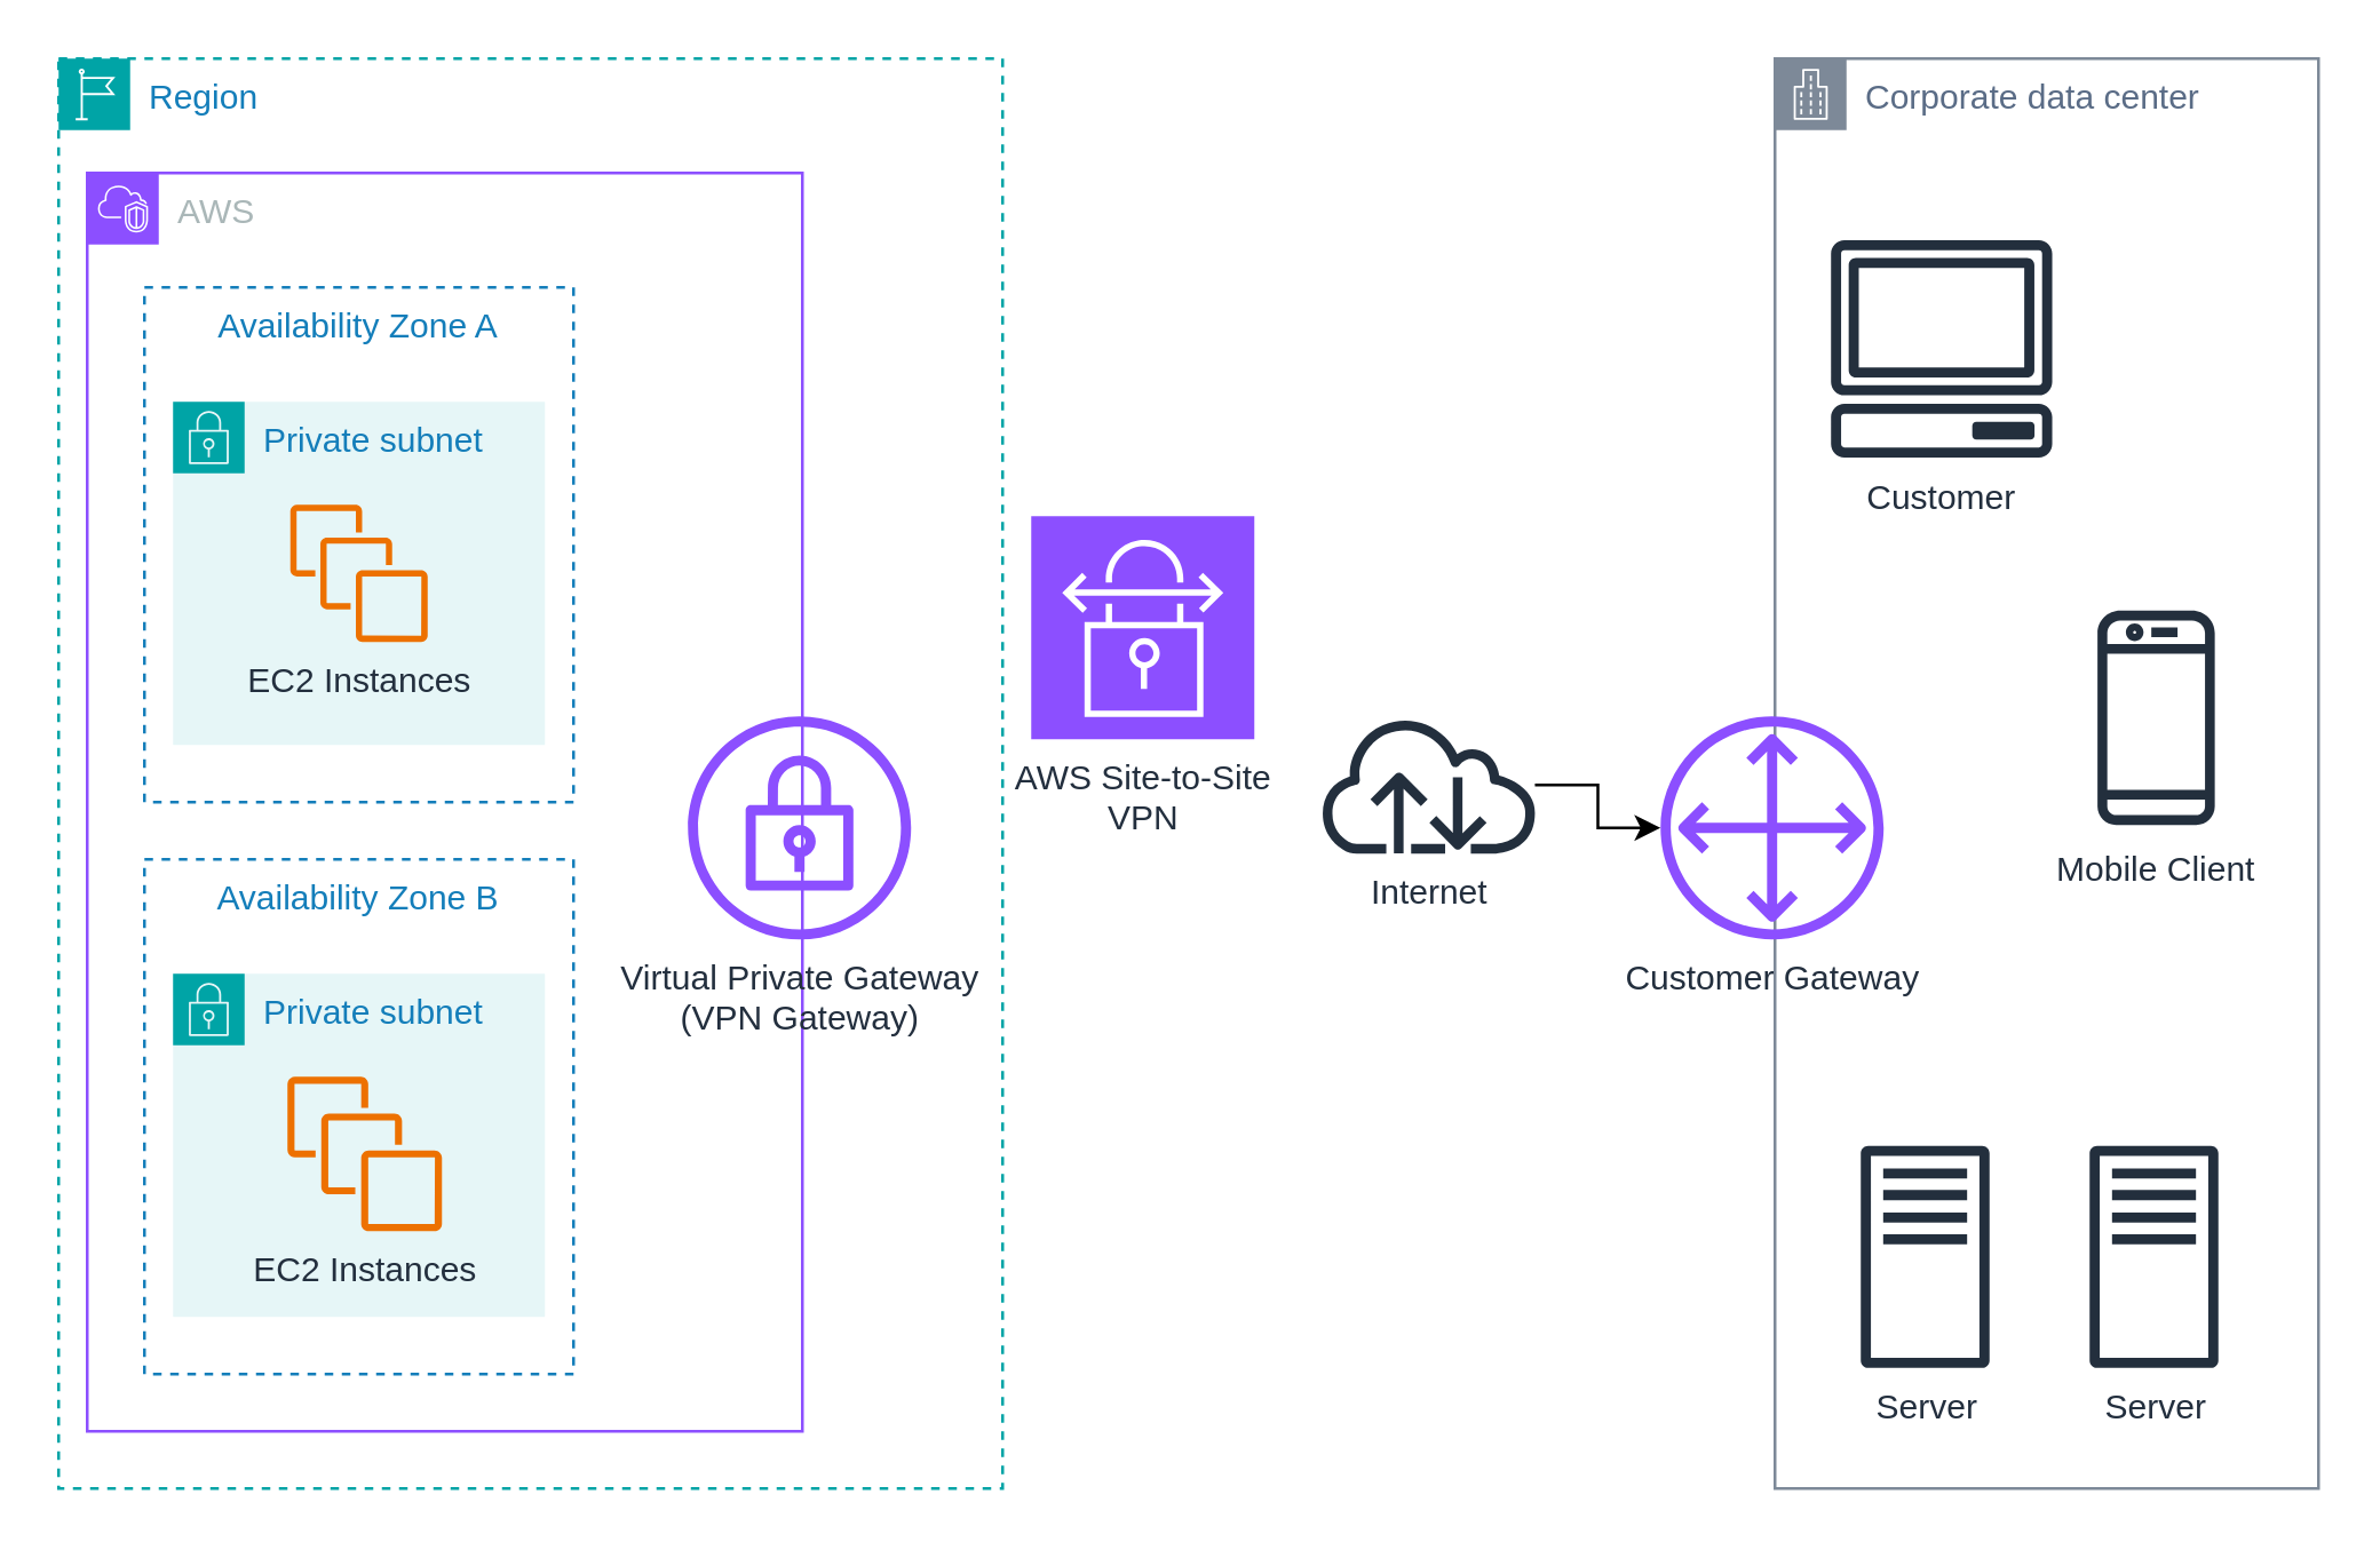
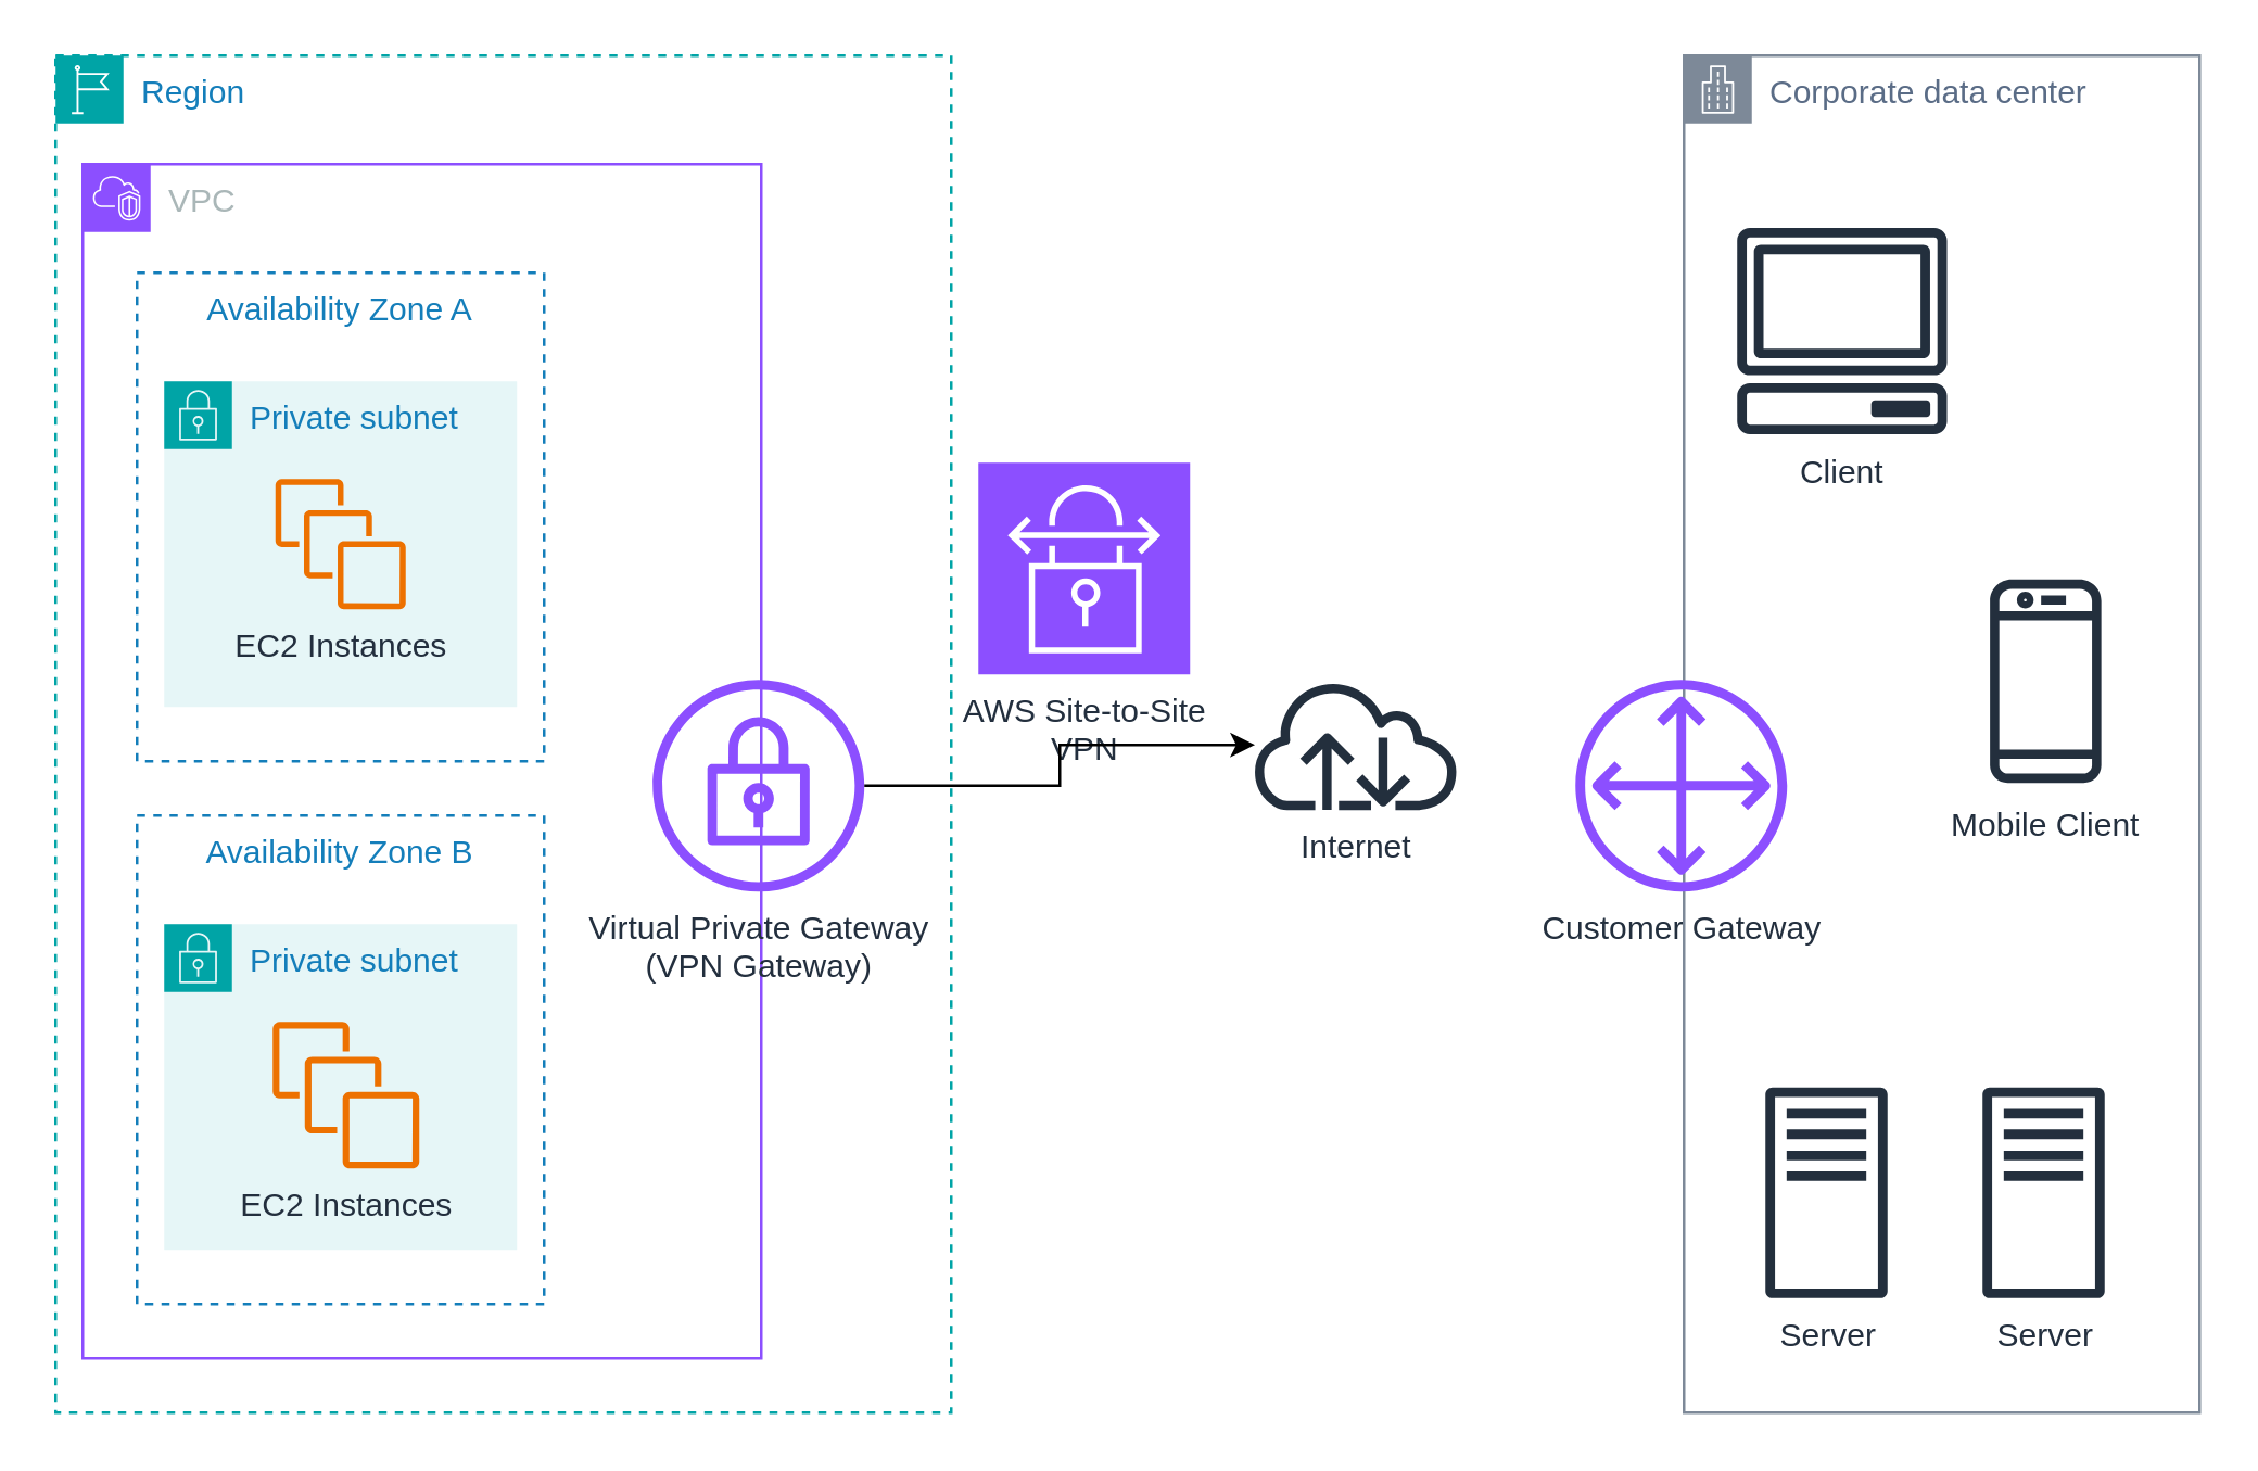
- <mxCell id="3" value="AWS" style="points=[[0,0],[0.25,0],[0.5,0],[0.75,0],[1,0],[1,0.25],[1,0.5],[1,0.75],[1,1],[0.75,1],[0.5,1],[0.25,1],[0,1],[0,0.75],[0,0.5],[0,0.25]];outlineConnect=0;gradientColor=none;html=1;whiteSpace=wrap;fontSize=12;fontStyle=0;container=1;pointerEvents=0;collapsible=0;recursiveResize=0;shape=mxgraph.aws4.group;grIcon=mxgraph.aws4.group_vpc2;strokeColor=#8C4FFF;fillColor=none;verticalAlign=top;align=left;spacingLeft=30;fontColor=#AAB7B8;dashed=0;" vertex="1" parent="2"><mxGeometry x="10" y="40" width="250" height="440" as="geometry" /></mxCell>
+ <mxCell id="3" value="VPC" style="points=[[0,0],[0.25,0],[0.5,0],[0.75,0],[1,0],[1,0.25],[1,0.5],[1,0.75],[1,1],[0.75,1],[0.5,1],[0.25,1],[0,1],[0,0.75],[0,0.5],[0,0.25]];outlineConnect=0;gradientColor=none;html=1;whiteSpace=wrap;fontSize=12;fontStyle=0;container=1;pointerEvents=0;collapsible=0;recursiveResize=0;shape=mxgraph.aws4.group;grIcon=mxgraph.aws4.group_vpc2;strokeColor=#8C4FFF;fillColor=none;verticalAlign=top;align=left;spacingLeft=30;fontColor=#AAB7B8;dashed=0;" vertex="1" parent="2"><mxGeometry x="10" y="40" width="250" height="440" as="geometry" /></mxCell>
- <mxCell id="13" value="Customer" style="sketch=0;outlineConnect=0;fontColor=#232F3E;gradientColor=none;fillColor=#232F3D;strokeColor=none;dashed=0;verticalLabelPosition=bottom;verticalAlign=top;align=center;html=1;fontSize=12;fontStyle=0;aspect=fixed;pointerEvents=1;shape=mxgraph.aws4.client;" vertex="1" parent="11"><mxGeometry x="19.25" y="63.5" width="78" height="76" as="geometry" /></mxCell>
+ <mxCell id="13" value="Client" style="sketch=0;outlineConnect=0;fontColor=#232F3E;gradientColor=none;fillColor=#232F3D;strokeColor=none;dashed=0;verticalLabelPosition=bottom;verticalAlign=top;align=center;html=1;fontSize=12;fontStyle=0;aspect=fixed;pointerEvents=1;shape=mxgraph.aws4.client;" vertex="1" parent="11"><mxGeometry x="19.25" y="63.5" width="78" height="76" as="geometry" /></mxCell>
- <mxCell id="19" value="AWS Site-to-Site&lt;div&gt;VPN&lt;/div&gt;" style="sketch=0;points=[[0,0,0],[0.25,0,0],[0.5,0,0],[0.75,0,0],[1,0,0],[0,1,0],[0.25,1,0],[0.5,1,0],[0.75,1,0],[1,1,0],[0,0.25,0],[0,0.5,0],[0,0.75,0],[1,0.25,0],[1,0.5,0],[1,0.75,0]];outlineConnect=0;fontColor=#232F3E;fillColor=#8C4FFF;strokeColor=#ffffff;dashed=0;verticalLabelPosition=bottom;verticalAlign=top;align=center;html=1;fontSize=12;fontStyle=0;aspect=fixed;shape=mxgraph.aws4.resourceIcon;resIcon=mxgraph.aws4.site_to_site_vpn;" vertex="1" parent="1"><mxGeometry x="360" y="180" width="78" height="78" as="geometry" /></mxCell>
+ <mxCell id="19" value="AWS Site-to-Site&lt;div&gt;VPN&lt;/div&gt;" style="sketch=0;points=[[0,0,0],[0.25,0,0],[0.5,0,0],[0.75,0,0],[1,0,0],[0,1,0],[0.25,1,0],[0.5,1,0],[0.75,1,0],[1,1,0],[0,0.25,0],[0,0.5,0],[0,0.75,0],[1,0.25,0],[1,0.5,0],[1,0.75,0]];outlineConnect=0;fontColor=#232F3E;fillColor=#8C4FFF;strokeColor=#ffffff;dashed=0;verticalLabelPosition=bottom;verticalAlign=top;align=center;html=1;fontSize=12;fontStyle=0;aspect=fixed;shape=mxgraph.aws4.resourceIcon;resIcon=mxgraph.aws4.site_to_site_vpn;" vertex="1" parent="1"><mxGeometry x="360" y="170" width="78" height="78" as="geometry" /></mxCell>
+ <mxCell id="20" style="edgeStyle=orthogonalEdgeStyle;rounded=0;orthogonalLoop=1;jettySize=auto;html=1;" edge="1" parent="1" source="10" target="18"><mxGeometry relative="1" as="geometry" /></mxCell>
- <mxCell id="17" style="edgeStyle=orthogonalEdgeStyle;rounded=0;orthogonalLoop=1;jettySize=auto;html=1;" edge="1" parent="1" source="18" target="16"><mxGeometry relative="1" as="geometry" /></mxCell>
